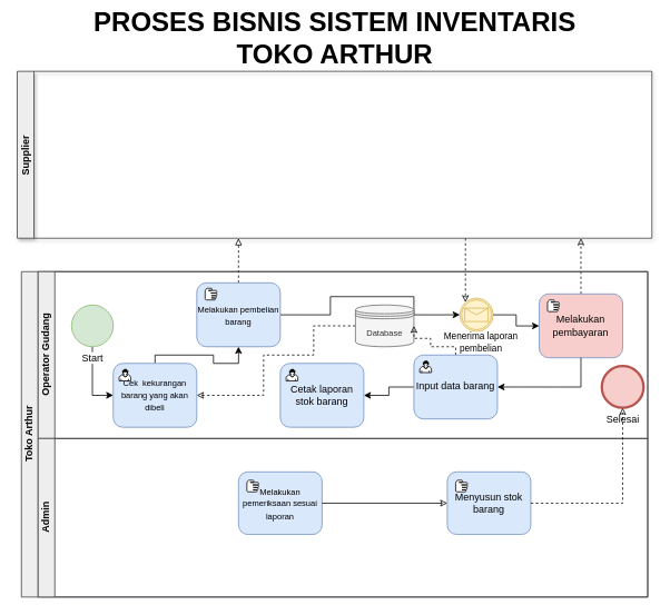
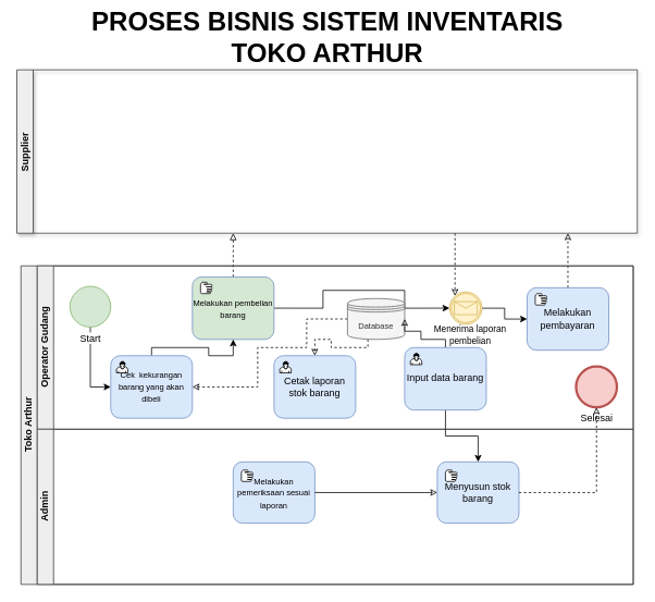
- <mxCell id="14" value="&lt;font style=&quot;font-size: 10px&quot;&gt;Melakukan pembelian barang&lt;/font&gt;" style="html=1;whiteSpace=wrap;rounded=1;dropTarget=0;fillColor=#dae8fc;strokeColor=#6c8ebf;" vertex="1" parent="7"><mxGeometry x="190" y="13.5" width="100" height="76.5" as="geometry" /></mxCell>
+ <mxCell id="14" value="&lt;font style=&quot;font-size: 10px&quot;&gt;Melakukan pembelian barang&lt;/font&gt;" style="html=1;whiteSpace=wrap;rounded=1;dropTarget=0;fillColor=#d5e8d4;strokeColor=#6c8ebf;" vertex="1" parent="7"><mxGeometry x="190" y="13.5" width="100" height="76.5" as="geometry" /></mxCell>
- <mxCell id="20" value="&lt;div&gt;Start&lt;/div&gt;" style="shape=mxgraph.bpmn.shape;html=1;verticalLabelPosition=bottom;labelBackgroundColor=#ffffff;verticalAlign=top;align=center;perimeter=ellipsePerimeter;outlineConnect=0;outline=standard;symbol=general;fillColor=#d5e8d4;strokeColor=#82b366;" vertex="1" parent="7"><mxGeometry x="40" y="40" width="50" height="50" as="geometry" /></mxCell>
+ <mxCell id="20" value="&lt;div&gt;Start&lt;/div&gt;" style="shape=mxgraph.bpmn.shape;html=1;verticalLabelPosition=bottom;labelBackgroundColor=#ffffff;verticalAlign=top;align=center;perimeter=ellipsePerimeter;outlineConnect=0;outline=standard;symbol=general;fillColor=#d5e8d4;strokeColor=#82b366;" vertex="1" parent="7"><mxGeometry x="40" y="25" width="50" height="50" as="geometry" /></mxCell>
- <mxCell id="8" value="Melakukan pembayaran" style="html=1;whiteSpace=wrap;rounded=1;dropTarget=0;fillColor=#f8cecc;strokeColor=#6c8ebf;" vertex="1" parent="7"><mxGeometry x="600" y="26.75" width="100" height="76.5" as="geometry" /></mxCell>
+ <mxCell id="8" value="Melakukan pembayaran" style="html=1;whiteSpace=wrap;rounded=1;dropTarget=0;fillColor=#dae8fc;strokeColor=#6c8ebf;" vertex="1" parent="7"><mxGeometry x="600" y="26.75" width="100" height="76.5" as="geometry" /></mxCell>
- <mxCell id="23" style="edgeStyle=orthogonalEdgeStyle;rounded=0;orthogonalLoop=1;jettySize=auto;html=1;endArrow=classic;endFill=0;exitX=0.5;exitY=0;exitDx=0;exitDy=0;entryX=1;entryY=0.5;entryDx=0;entryDy=0;dashed=1;" edge="1" parent="7" source="25" target="19"><mxGeometry relative="1" as="geometry"><Array as="points"><mxPoint x="500" y="90" /><mxPoint x="470" y="90" /><mxPoint x="470" y="80" /><mxPoint x="450" y="80" /><mxPoint x="450" y="65" /></Array></mxGeometry></mxCell>
+ <mxCell id="23" style="edgeStyle=orthogonalEdgeStyle;rounded=0;orthogonalLoop=1;jettySize=auto;html=1;endArrow=classic;endFill=0;exitX=0.5;exitY=0;exitDx=0;exitDy=0;entryX=1;entryY=0.5;entryDx=0;entryDy=0;dashed=0;" edge="1" parent="7" source="25" target="19"><mxGeometry relative="1" as="geometry"><Array as="points"><mxPoint x="500" y="90" /><mxPoint x="470" y="90" /><mxPoint x="470" y="80" /><mxPoint x="450" y="80" /><mxPoint x="450" y="65" /></Array></mxGeometry></mxCell>
+ <mxCell id="18" style="edgeStyle=orthogonalEdgeStyle;rounded=0;orthogonalLoop=1;jettySize=auto;html=1;dashed=1;endArrow=classic;endFill=0;" edge="1" parent="7" source="19" target="27"><mxGeometry relative="1" as="geometry"><Array as="points"><mxPoint x="405" y="100" /><mxPoint x="360" y="100" /><mxPoint x="360" y="90" /><mxPoint x="340" y="90" /></Array></mxGeometry></mxCell>
- <mxCell id="9" style="edgeStyle=orthogonalEdgeStyle;rounded=0;orthogonalLoop=1;jettySize=auto;html=1;entryX=1;entryY=0.5;entryDx=0;entryDy=0;endArrow=classic;endFill=1;exitX=0.5;exitY=1;exitDx=0;exitDy=0;" edge="1" parent="7" source="8" target="25"><mxGeometry relative="1" as="geometry" /></mxCell>
- <mxCell id="31" value="Selesai" style="shape=mxgraph.bpmn.shape;html=1;verticalLabelPosition=bottom;labelBackgroundColor=#ffffff;verticalAlign=top;align=center;perimeter=ellipsePerimeter;outlineConnect=0;outline=end;symbol=general;fillColor=#f8cecc;strokeColor=#b85450;" vertex="1" parent="7"><mxGeometry x="675" y="113.25" width="50" height="50" as="geometry" /></mxCell>
+ <mxCell id="31" value="Selesai" style="shape=mxgraph.bpmn.shape;html=1;verticalLabelPosition=bottom;labelBackgroundColor=#ffffff;verticalAlign=top;align=center;perimeter=ellipsePerimeter;outlineConnect=0;outline=end;symbol=general;fillColor=#f8cecc;strokeColor=#b85450;" vertex="1" parent="7"><mxGeometry x="660" y="123.25" width="50" height="50" as="geometry" /></mxCell>
- <mxCell id="22" style="edgeStyle=orthogonalEdgeStyle;rounded=0;orthogonalLoop=1;jettySize=auto;html=1;endArrow=classic;endFill=1;" edge="1" parent="7" source="25" target="27"><mxGeometry relative="1" as="geometry" /></mxCell>
+ <mxCell id="22" style="edgeStyle=orthogonalEdgeStyle;rounded=0;orthogonalLoop=1;jettySize=auto;html=1;endArrow=classic;endFill=1;" edge="1" parent="7" source="25" target="33"><mxGeometry relative="1" as="geometry" /></mxCell>
